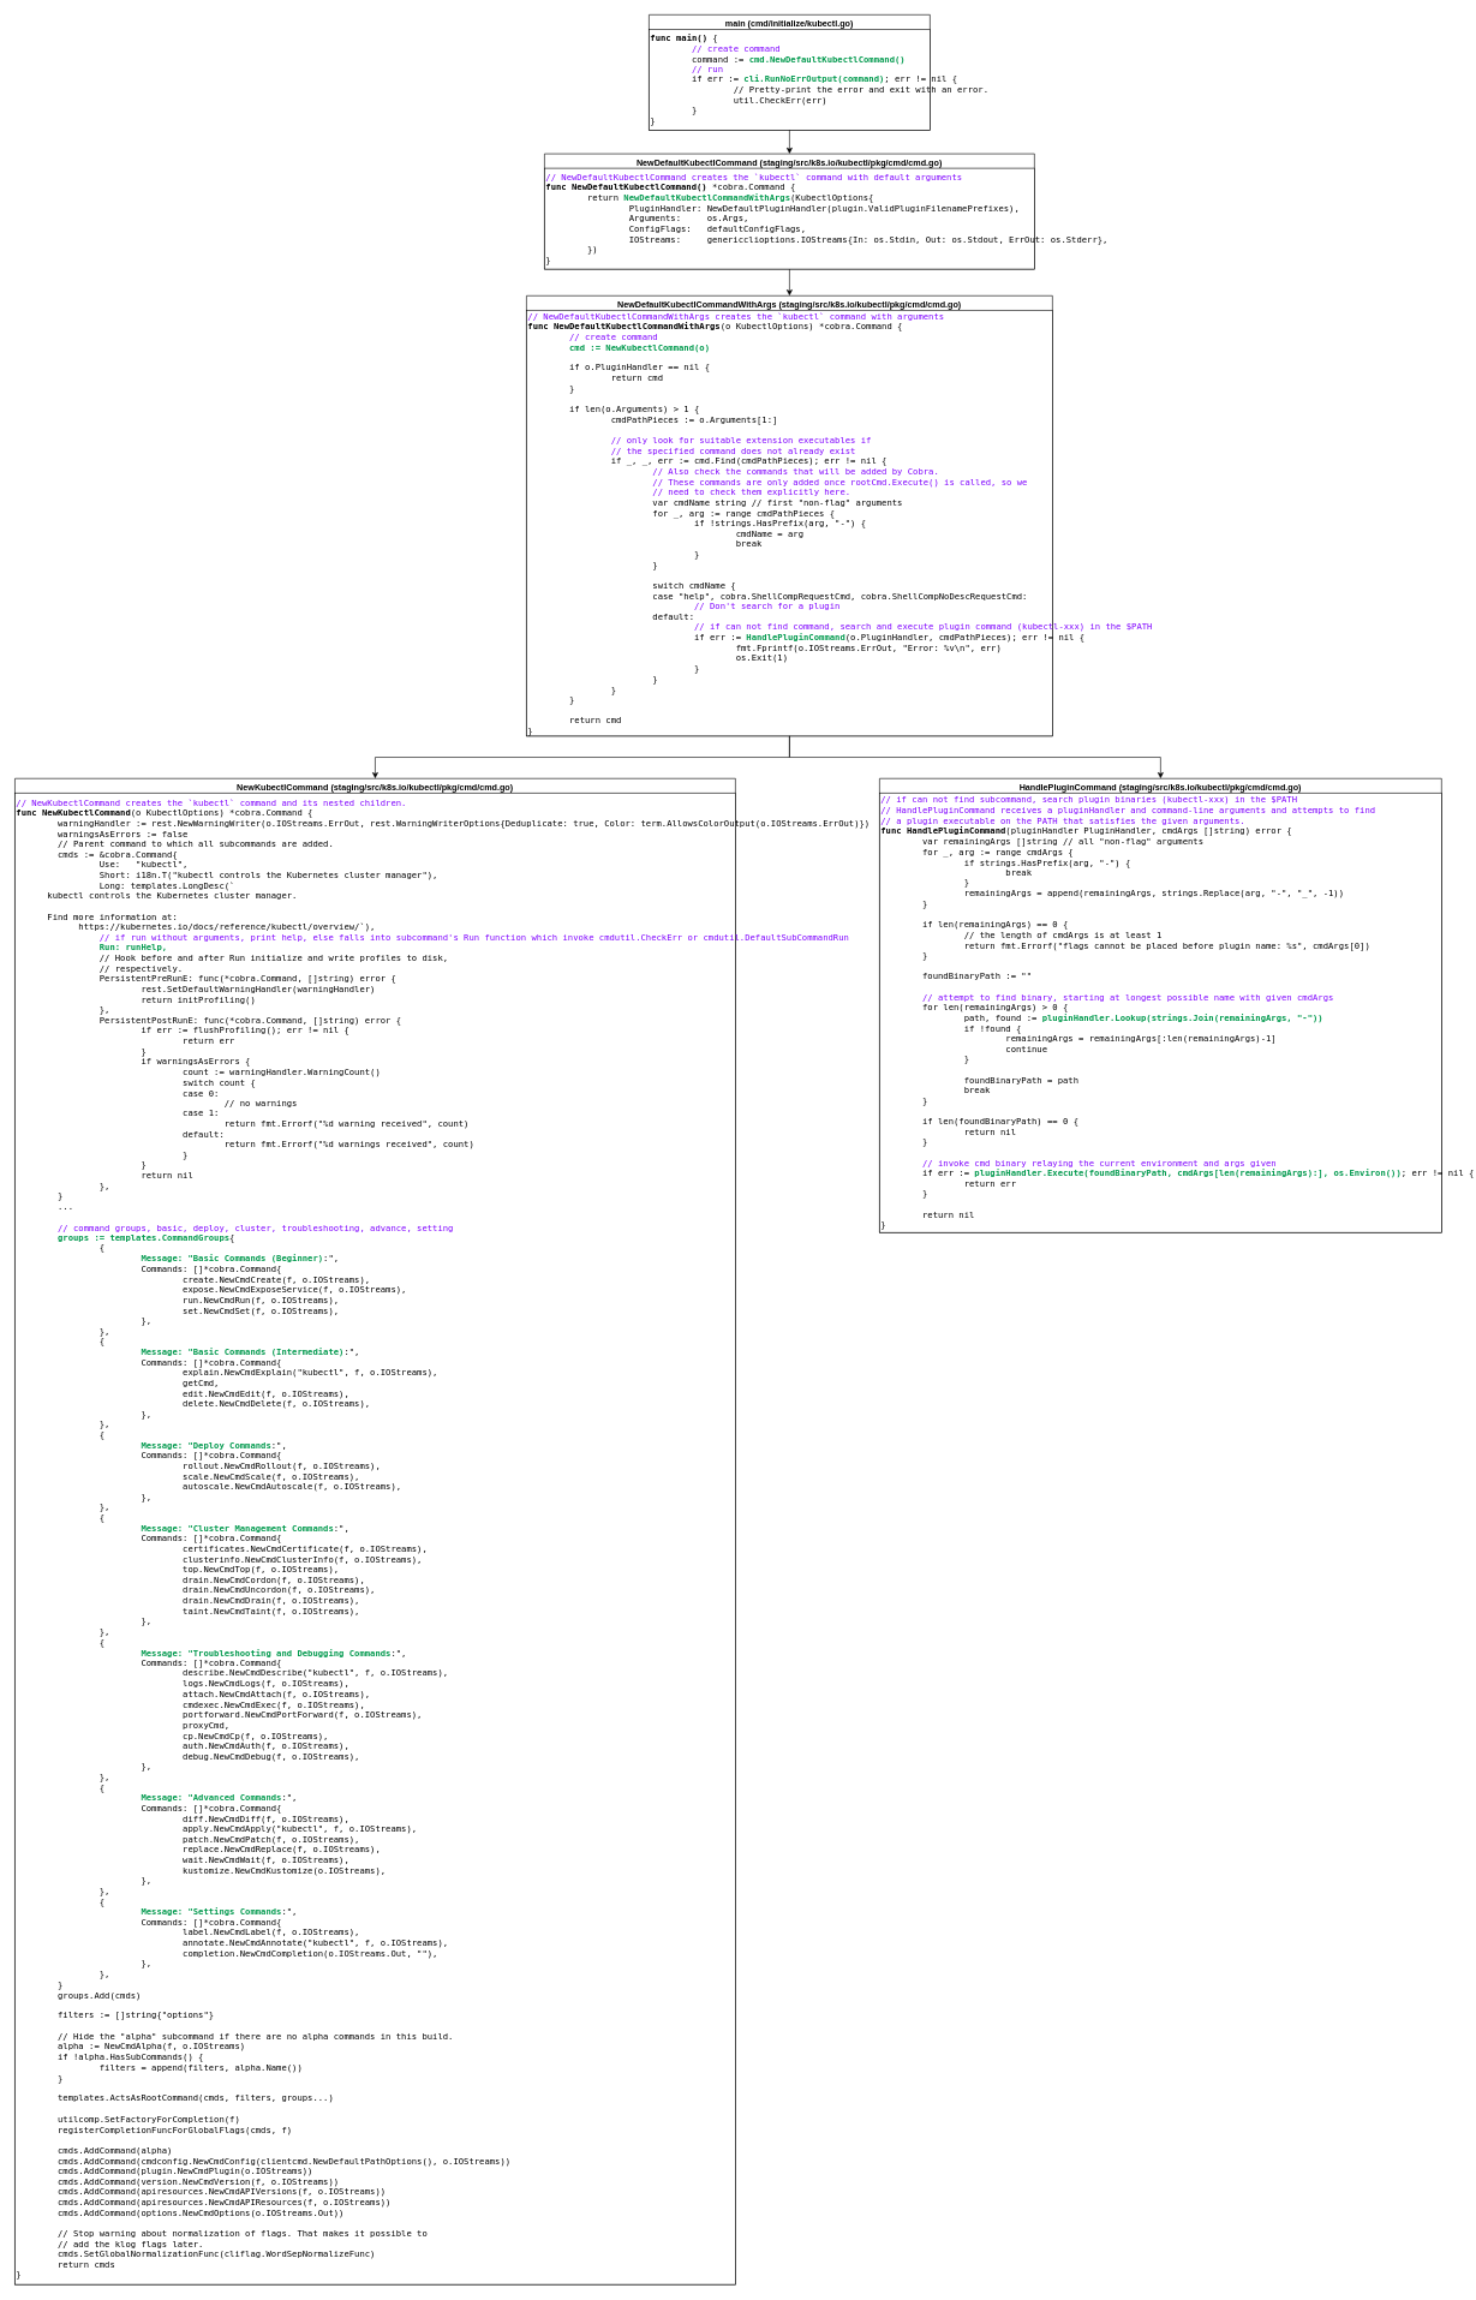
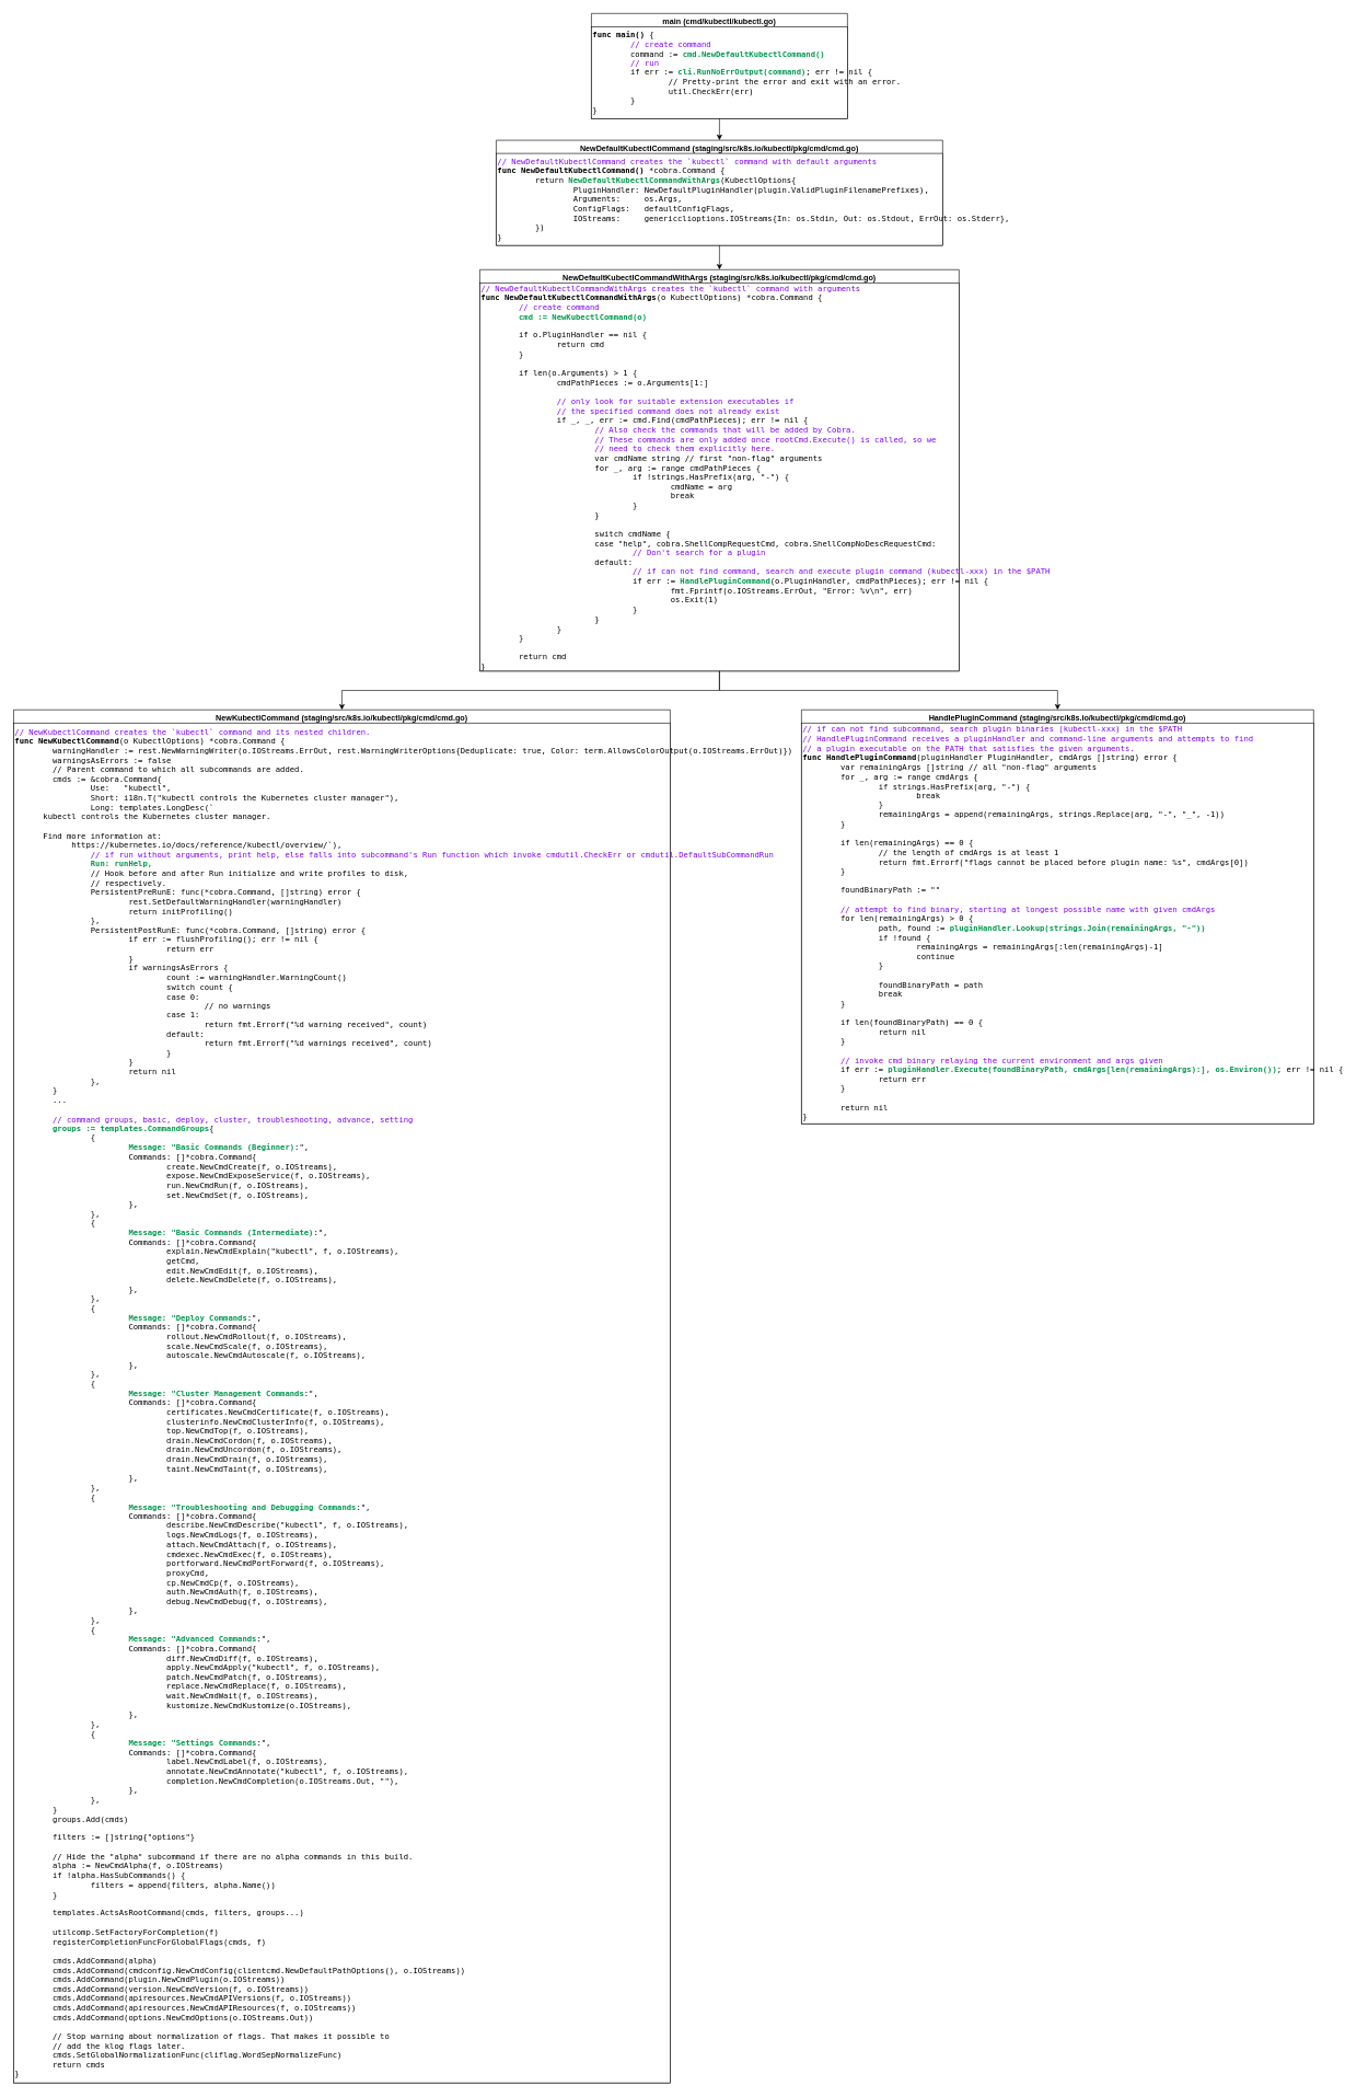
- <mxCell id="2" value="main (cmd/initialize/kubectl.go)" style="swimlane;" vertex="1" parent="1"><mxGeometry x="900" y="20" width="390" height="160" as="geometry" /></mxCell>
+ <mxCell id="2" value="main (cmd/kubectl/kubectl.go)" style="swimlane;" vertex="1" parent="1"><mxGeometry x="900" y="20" width="390" height="160" as="geometry" /></mxCell>
